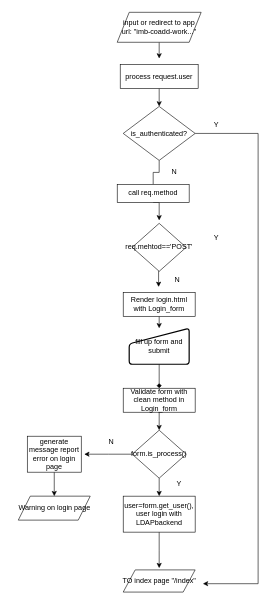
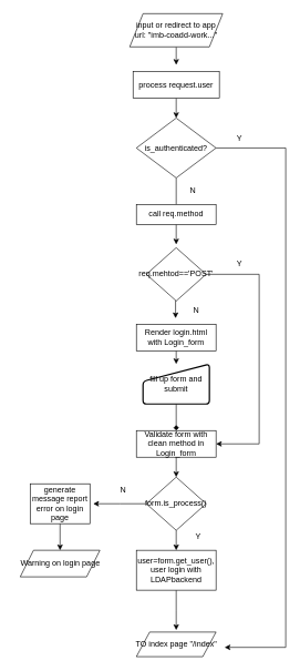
- <mxCell id="11" value="call req.method" style="rounded=0;whiteSpace=wrap;html=1;" vertex="1" parent="1"><mxGeometry x="195" y="307" width="120" height="30" as="geometry" /></mxCell>
+ <mxCell id="11" value="call req.method" style="rounded=0;whiteSpace=wrap;html=1;" vertex="1" parent="1"><mxGeometry x="205" y="307" width="120" height="30" as="geometry" /></mxCell>
+ <mxCell id="12" style="edgeStyle=orthogonalEdgeStyle;rounded=0;orthogonalLoop=1;jettySize=auto;html=1;entryX=1;entryY=0.5;entryDx=0;entryDy=0;" edge="1" parent="1" source="14" target="18"><mxGeometry relative="1" as="geometry"><Array as="points"><mxPoint x="390" y="412" /><mxPoint x="390" y="667" /></Array></mxGeometry></mxCell>
